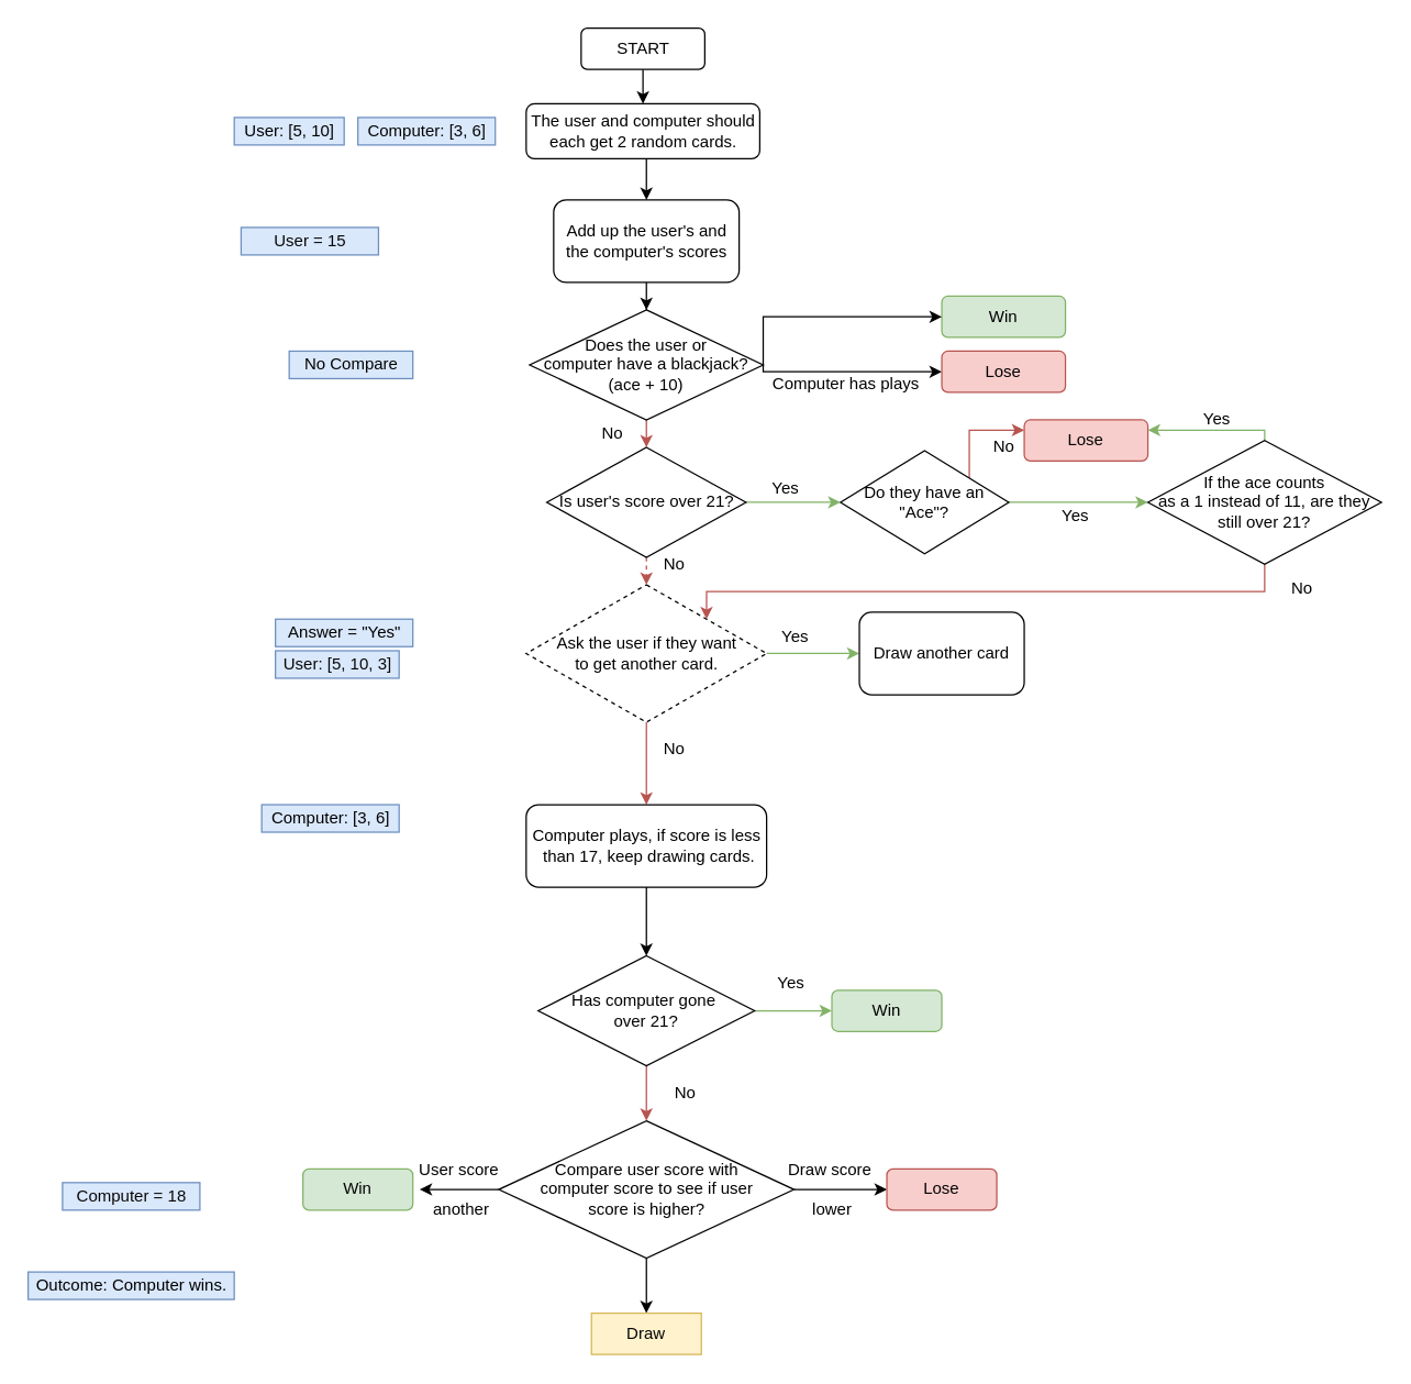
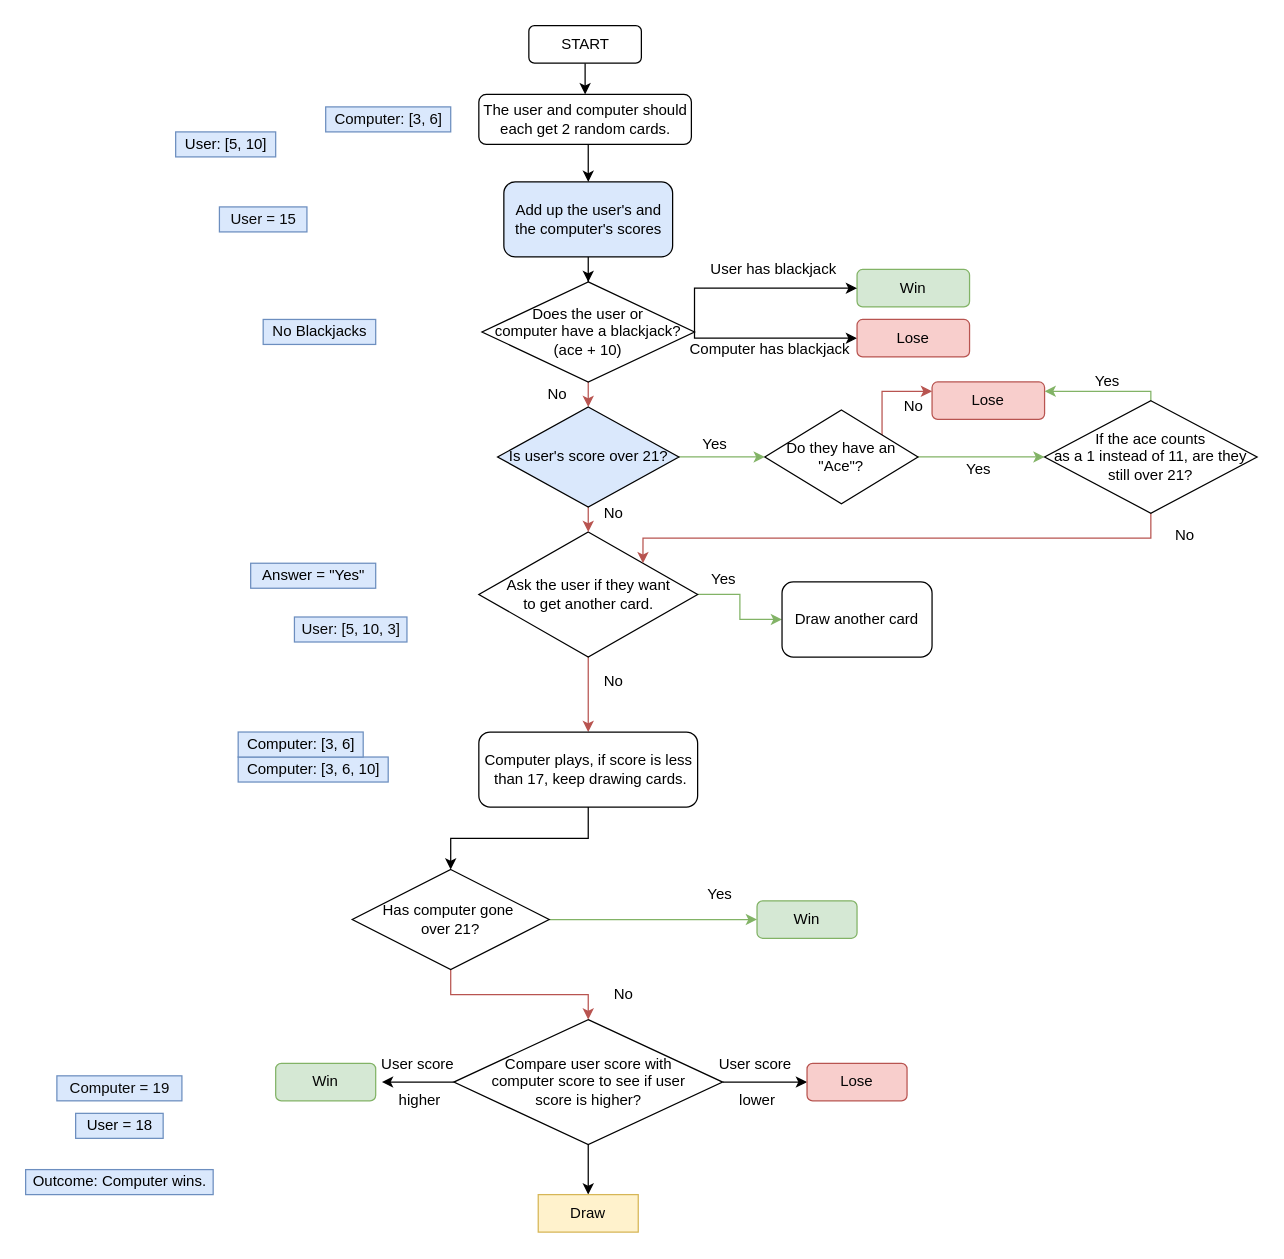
- <mxCell id="9" value="User: [5, 10]" style="text;html=1;align=center;verticalAlign=middle;resizable=0;points=[];autosize=1;fillColor=#dae8fc;strokeColor=#6c8ebf;fontColor=#000000;" parent="1" vertex="1"><mxGeometry x="170" y="85" width="80" height="20" as="geometry" /></mxCell>
+ <mxCell id="9" value="User: [5, 10]" style="text;html=1;align=center;verticalAlign=middle;resizable=0;points=[];autosize=1;fillColor=#dae8fc;strokeColor=#6c8ebf;fontColor=#000000;" parent="1" vertex="1"><mxGeometry x="140" y="105" width="80" height="20" as="geometry" /></mxCell>
- <mxCell id="11" value="User = 15" style="text;html=1;align=center;verticalAlign=middle;resizable=0;points=[];autosize=1;fillColor=#dae8fc;strokeColor=#6c8ebf;fontColor=#080808;" parent="1" vertex="1"><mxGeometry x="175" y="165" width="100" height="20" as="geometry" /></mxCell>
+ <mxCell id="11" value="User = 15" style="text;html=1;align=center;verticalAlign=middle;resizable=0;points=[];autosize=1;fillColor=#dae8fc;strokeColor=#6c8ebf;fontColor=#080808;" parent="1" vertex="1"><mxGeometry x="175" y="165" width="70" height="20" as="geometry" /></mxCell>
- <mxCell id="7" value="Add up the user's and the computer's scores" style="rounded=1;whiteSpace=wrap;html=1;" parent="1" vertex="1"><mxGeometry x="402.5" y="145" width="135" height="60" as="geometry" /></mxCell>
+ <mxCell id="7" value="Add up the user's and the computer's scores" style="rounded=1;whiteSpace=wrap;html=1;fillColor=#dae8fc;" parent="1" vertex="1"><mxGeometry x="402.5" y="145" width="135" height="60" as="geometry" /></mxCell>
+ <mxCell id="46" value="User has blackjack" style="text;html=1;align=center;verticalAlign=middle;resizable=0;points=[];autosize=1;" parent="1" vertex="1"><mxGeometry x="557.5" y="205" width="120" height="20" as="geometry" /></mxCell>
- <mxCell id="24" value="No Compare" style="text;html=1;align=center;verticalAlign=middle;resizable=0;points=[];autosize=1;fillColor=#dae8fc;strokeColor=#6c8ebf;fontColor=#030303;" parent="1" vertex="1"><mxGeometry x="210" y="255" width="90" height="20" as="geometry" /></mxCell>
+ <mxCell id="24" value="No Blackjacks" style="text;html=1;align=center;verticalAlign=middle;resizable=0;points=[];autosize=1;fillColor=#dae8fc;strokeColor=#6c8ebf;fontColor=#030303;" parent="1" vertex="1"><mxGeometry x="210" y="255" width="90" height="20" as="geometry" /></mxCell>
- <mxCell id="57" value="Computer has plays" style="text;html=1;align=center;verticalAlign=middle;resizable=0;points=[];autosize=1;" parent="1" vertex="1"><mxGeometry x="545" y="269" width="140" height="20" as="geometry" /></mxCell>
+ <mxCell id="57" value="Computer has blackjack" style="text;html=1;align=center;verticalAlign=middle;resizable=0;points=[];autosize=1;" parent="1" vertex="1"><mxGeometry x="545" y="269" width="140" height="20" as="geometry" /></mxCell>
- <mxCell id="27" value="Is user's score&amp;nbsp;over 21?" style="rhombus;whiteSpace=wrap;html=1;" parent="1" vertex="1"><mxGeometry x="397.5" y="325" width="145" height="80" as="geometry" /></mxCell>
+ <mxCell id="27" value="Is user's score&amp;nbsp;over 21?" style="rhombus;whiteSpace=wrap;html=1;fillColor=#dae8fc;" parent="1" vertex="1"><mxGeometry x="397.5" y="325" width="145" height="80" as="geometry" /></mxCell>
- <mxCell id="25" style="edgeStyle=orthogonalEdgeStyle;rounded=0;orthogonalLoop=1;jettySize=auto;html=1;exitX=0.5;exitY=1;exitDx=0;exitDy=0;entryX=0.5;entryY=0;entryDx=0;entryDy=0;fillColor=#f8cecc;strokeColor=#b85450;dashed=1;" parent="1" source="27" target="14" edge="1"><mxGeometry relative="1" as="geometry" /></mxCell>
+ <mxCell id="25" style="edgeStyle=orthogonalEdgeStyle;rounded=0;orthogonalLoop=1;jettySize=auto;html=1;exitX=0.5;exitY=1;exitDx=0;exitDy=0;entryX=0.5;entryY=0;entryDx=0;entryDy=0;fillColor=#f8cecc;strokeColor=#b85450;" parent="1" source="27" target="14" edge="1"><mxGeometry relative="1" as="geometry" /></mxCell>
- <mxCell id="14" value="&lt;span&gt;Ask the user if they want &lt;br&gt;to get another card.&lt;/span&gt;" style="rhombus;whiteSpace=wrap;html=1;dashed=1;" parent="1" vertex="1"><mxGeometry x="382.5" y="425" width="175" height="100" as="geometry" /></mxCell>
+ <mxCell id="14" value="&lt;span&gt;Ask the user if they want &lt;br&gt;to get another card.&lt;/span&gt;" style="rhombus;whiteSpace=wrap;html=1;" parent="1" vertex="1"><mxGeometry x="382.5" y="425" width="175" height="100" as="geometry" /></mxCell>
- <mxCell id="51" value="Draw another card" style="rounded=1;whiteSpace=wrap;html=1;" parent="1" vertex="1"><mxGeometry x="625" y="445" width="120" height="60" as="geometry" /></mxCell>
+ <mxCell id="51" value="Draw another card" style="rounded=1;whiteSpace=wrap;html=1;" parent="1" vertex="1"><mxGeometry x="625" y="465" width="120" height="60" as="geometry" /></mxCell>
- <mxCell id="22" value="User: [5, 10, 3]" style="text;html=1;align=center;verticalAlign=middle;resizable=0;points=[];autosize=1;fillColor=#dae8fc;strokeColor=#6c8ebf;fontColor=#080808;" parent="1" vertex="1"><mxGeometry x="200" y="473" width="90" height="20" as="geometry" /></mxCell>
+ <mxCell id="22" value="User: [5, 10, 3]" style="text;html=1;align=center;verticalAlign=middle;resizable=0;points=[];autosize=1;fillColor=#dae8fc;strokeColor=#6c8ebf;fontColor=#080808;" parent="1" vertex="1"><mxGeometry x="235" y="493" width="90" height="20" as="geometry" /></mxCell>
+ <mxCell id="23" value="Computer: [3, 6, 10]" style="text;html=1;align=center;verticalAlign=middle;resizable=0;points=[];autosize=1;fillColor=#dae8fc;strokeColor=#6c8ebf;fontColor=#030303;" parent="1" vertex="1"><mxGeometry x="190" y="605" width="120" height="20" as="geometry" /></mxCell>
- <mxCell id="55" value="Has computer gone&amp;nbsp;&lt;br&gt;over 21?" style="rhombus;whiteSpace=wrap;html=1;" parent="1" vertex="1"><mxGeometry x="391.25" y="695" width="157.5" height="80" as="geometry" /></mxCell>
+ <mxCell id="55" value="Has computer gone&amp;nbsp;&lt;br&gt;over 21?" style="rhombus;whiteSpace=wrap;html=1;" parent="1" vertex="1"><mxGeometry x="281.25" y="695" width="157.5" height="80" as="geometry" /></mxCell>
- <mxCell id="35" value="User score&amp;nbsp;&lt;br&gt;&lt;br&gt;another" style="text;html=1;align=center;verticalAlign=middle;resizable=0;points=[];autosize=1;" parent="1" vertex="1"><mxGeometry x="295" y="840" width="80" height="50" as="geometry" /></mxCell>
+ <mxCell id="35" value="User score&amp;nbsp;&lt;br&gt;&lt;br&gt;higher" style="text;html=1;align=center;verticalAlign=middle;resizable=0;points=[];autosize=1;" parent="1" vertex="1"><mxGeometry x="295" y="840" width="80" height="50" as="geometry" /></mxCell>
- <mxCell id="36" value="Draw score&amp;nbsp;&lt;br&gt;&lt;br&gt;lower" style="text;html=1;align=center;verticalAlign=middle;resizable=0;points=[];autosize=1;" parent="1" vertex="1"><mxGeometry x="565" y="840" width="80" height="50" as="geometry" /></mxCell>
+ <mxCell id="36" value="User score&amp;nbsp;&lt;br&gt;&lt;br&gt;lower" style="text;html=1;align=center;verticalAlign=middle;resizable=0;points=[];autosize=1;" parent="1" vertex="1"><mxGeometry x="565" y="840" width="80" height="50" as="geometry" /></mxCell>
- <mxCell id="37" value="Computer = 18" style="text;html=1;align=center;verticalAlign=middle;resizable=0;points=[];autosize=1;fillColor=#dae8fc;strokeColor=#6c8ebf;fontColor=#080808;" parent="1" vertex="1"><mxGeometry x="45" y="860" width="100" height="20" as="geometry" /></mxCell>
+ <mxCell id="37" value="Computer = 19" style="text;html=1;align=center;verticalAlign=middle;resizable=0;points=[];autosize=1;fillColor=#dae8fc;strokeColor=#6c8ebf;fontColor=#080808;" parent="1" vertex="1"><mxGeometry x="45" y="860" width="100" height="20" as="geometry" /></mxCell>
+ <mxCell id="38" value="User = 18" style="text;html=1;align=center;verticalAlign=middle;resizable=0;points=[];autosize=1;fillColor=#dae8fc;strokeColor=#6c8ebf;fontColor=#000000;" parent="1" vertex="1"><mxGeometry x="60" y="890" width="70" height="20" as="geometry" /></mxCell>
- <mxCell id="39" value="Outcome: Computer wins." style="text;html=1;align=center;verticalAlign=middle;resizable=0;points=[];autosize=1;fillColor=#dae8fc;strokeColor=#6c8ebf;fontColor=#000000;" parent="1" vertex="1"><mxGeometry x="20" y="925" width="150" height="20" as="geometry" /></mxCell>
+ <mxCell id="39" value="Outcome: Computer wins." style="text;html=1;align=center;verticalAlign=middle;resizable=0;points=[];autosize=1;fillColor=#dae8fc;strokeColor=#6c8ebf;fontColor=#000000;" parent="1" vertex="1"><mxGeometry x="20" y="935" width="150" height="20" as="geometry" /></mxCell>
